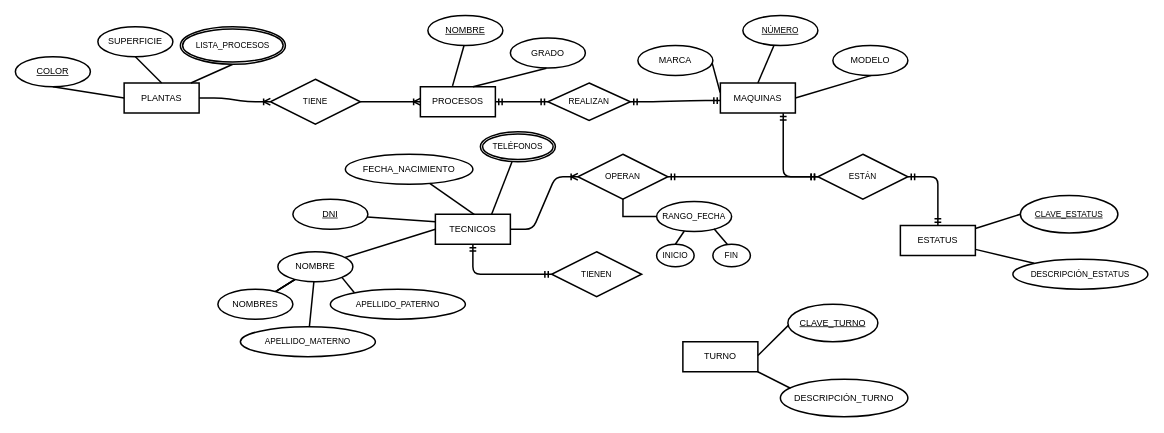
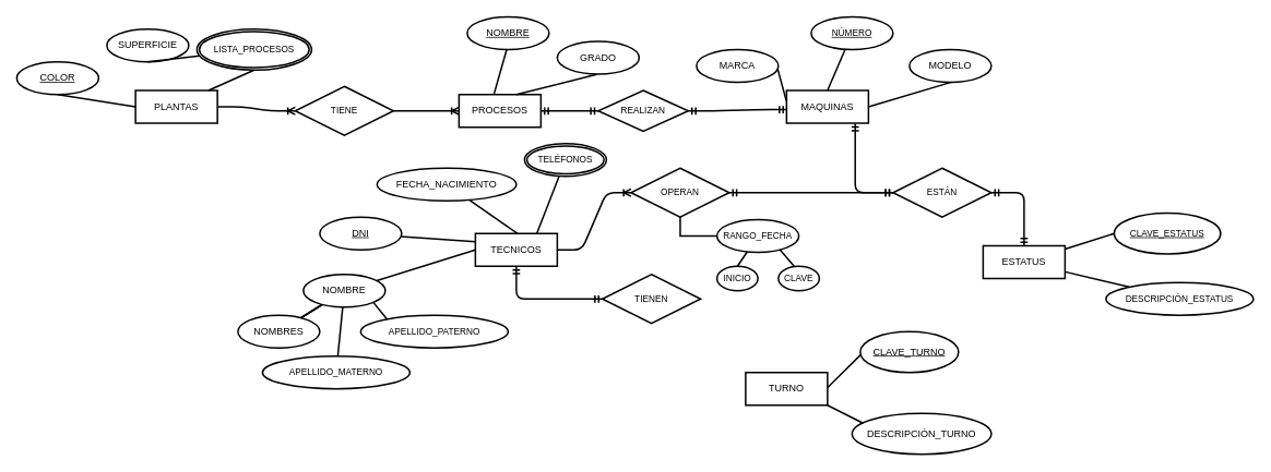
- <mxCell id="12" value="" style="endArrow=none;html=1;rounded=0;exitX=0.5;exitY=1;exitDx=0;exitDy=0;entryX=0.5;entryY=0;entryDx=0;entryDy=0;strokeWidth=2;" parent="1" source="8" target="2" edge="1"><mxGeometry relative="1" as="geometry"><mxPoint x="120" y="105" as="sourcePoint" /><mxPoint x="260" y="105" as="targetPoint" /></mxGeometry></mxCell>
+ <mxCell id="12" value="" style="endArrow=none;html=1;rounded=0;exitX=0.5;exitY=1;exitDx=0;exitDy=0;strokeWidth=2;" parent="1" source="8" target="47" edge="1"><mxGeometry relative="1" as="geometry"><mxPoint x="120" y="105" as="sourcePoint" /><mxPoint x="260" y="105" as="targetPoint" /></mxGeometry></mxCell>
- <mxCell id="65" value="FIN" style="ellipse;whiteSpace=wrap;html=1;align=center;fontStyle=0;fontFamily=Helvetica;fontSize=11;fontColor=default;labelBackgroundColor=default;strokeWidth=2;" parent="1" vertex="1"><mxGeometry x="950" y="325" width="50" height="30" as="geometry" /></mxCell>
+ <mxCell id="65" value="CLAVE" style="ellipse;whiteSpace=wrap;html=1;align=center;fontStyle=0;fontFamily=Helvetica;fontSize=11;fontColor=default;labelBackgroundColor=default;strokeWidth=2;" parent="1" vertex="1"><mxGeometry x="950" y="325" width="50" height="30" as="geometry" /></mxCell>
